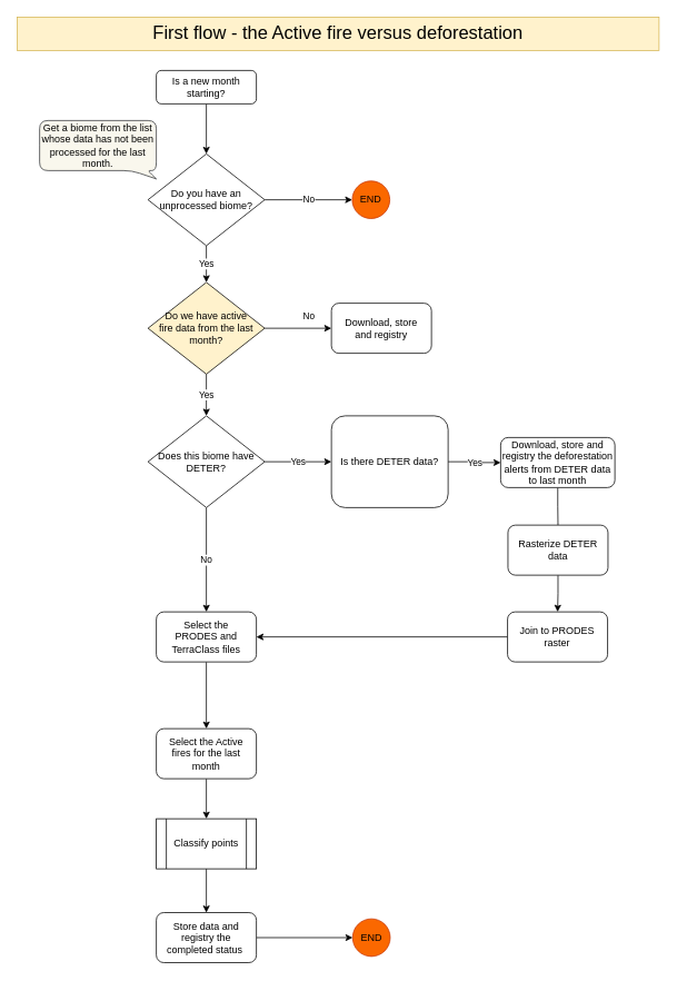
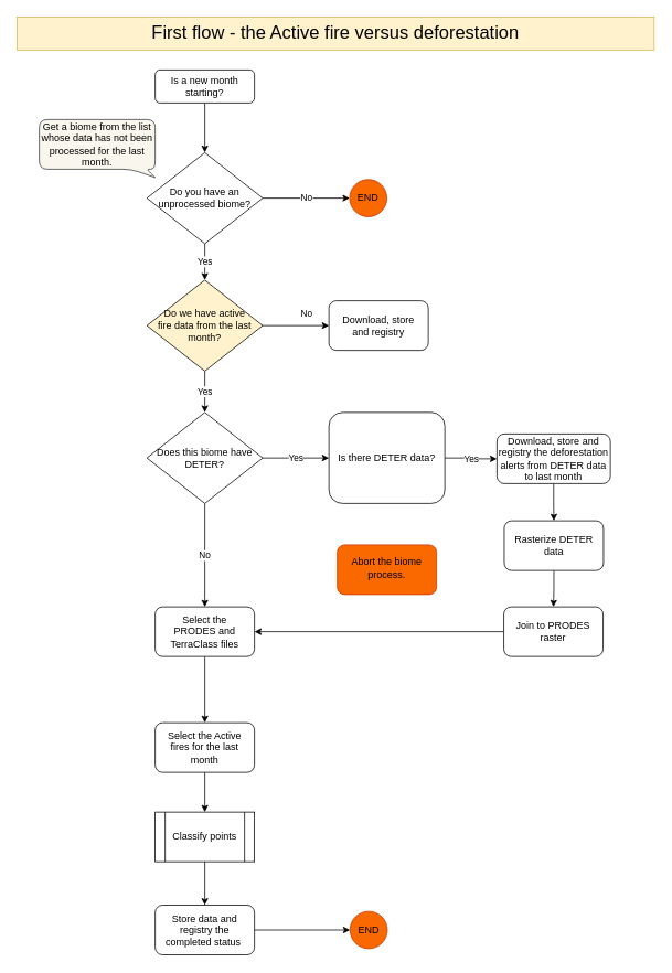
- <mxCell id="6" value="" style="edgeStyle=orthogonalEdgeStyle;rounded=0;orthogonalLoop=1;jettySize=auto;html=1;endArrow=none;" edge="1" parent="1" source="7" target="9"><mxGeometry relative="1" as="geometry" /></mxCell>
+ <mxCell id="6" value="" style="edgeStyle=orthogonalEdgeStyle;rounded=0;orthogonalLoop=1;jettySize=auto;html=1;" edge="1" parent="1" source="7" target="9"><mxGeometry relative="1" as="geometry" /></mxCell>
+ <mxCell id="10" value="Abort the biome process." style="rounded=1;whiteSpace=wrap;html=1;shadow=0;strokeWidth=1;spacing=6;spacingTop=-4;fillColor=#fa6800;strokeColor=#C73500;fontColor=#000000;" vertex="1" parent="1"><mxGeometry x="407" y="658" width="120" height="60" as="geometry" /></mxCell>
